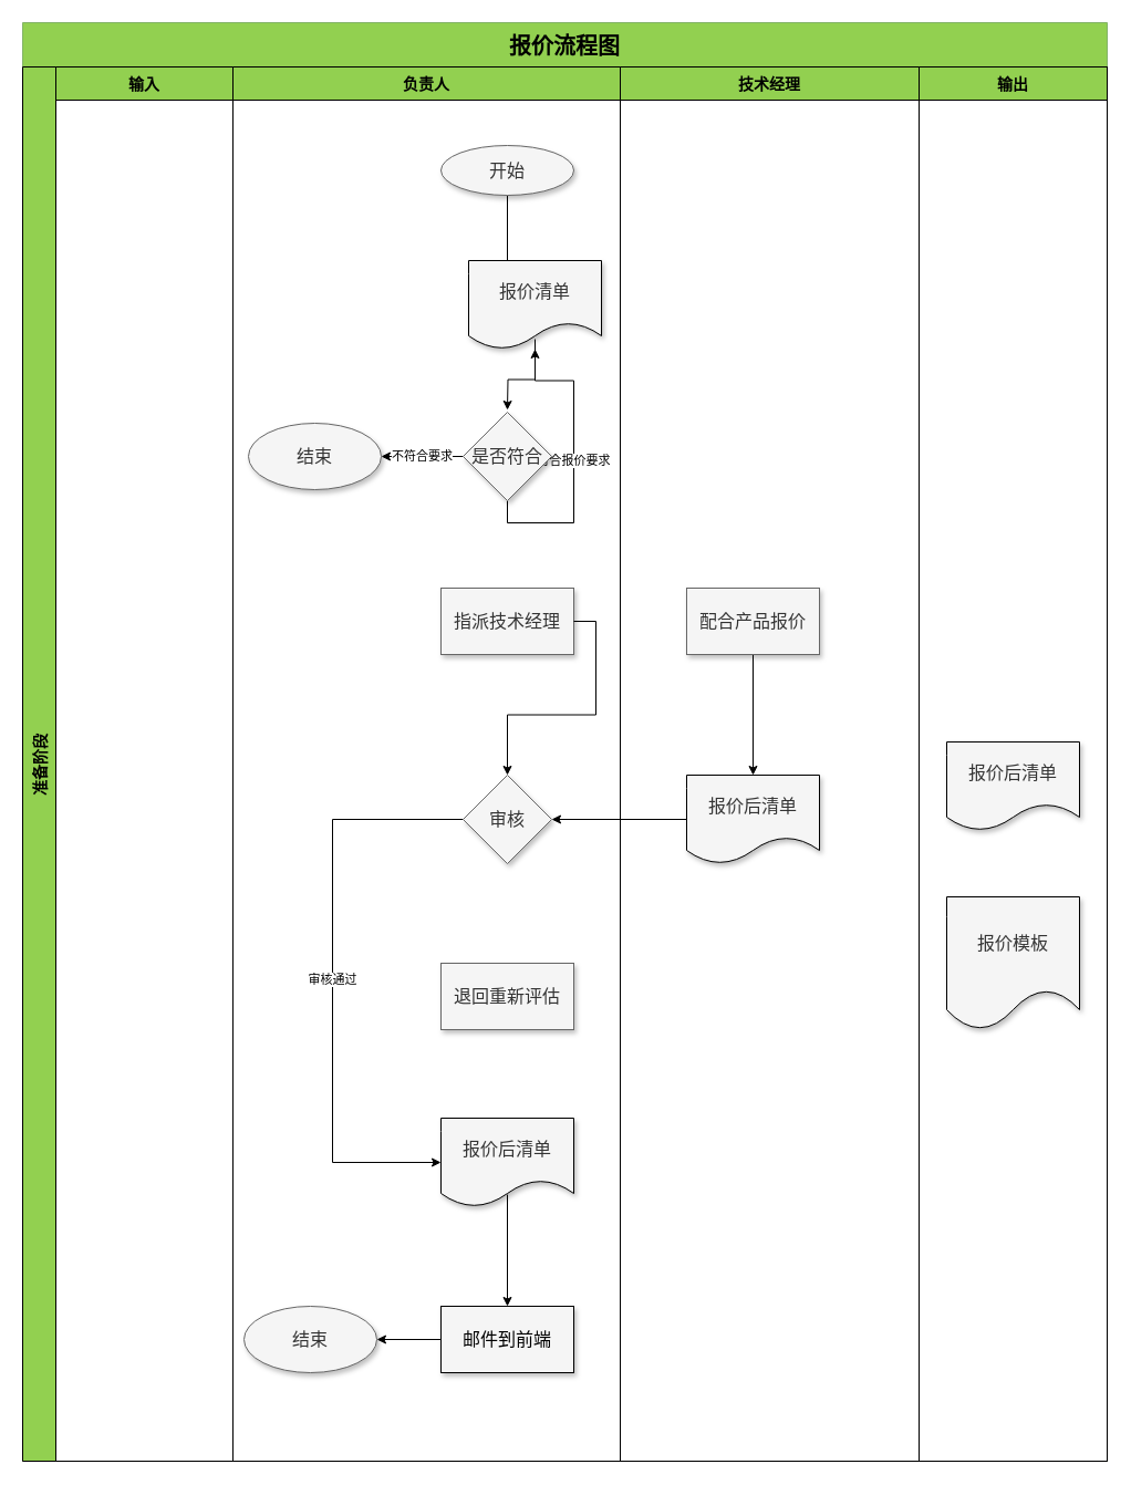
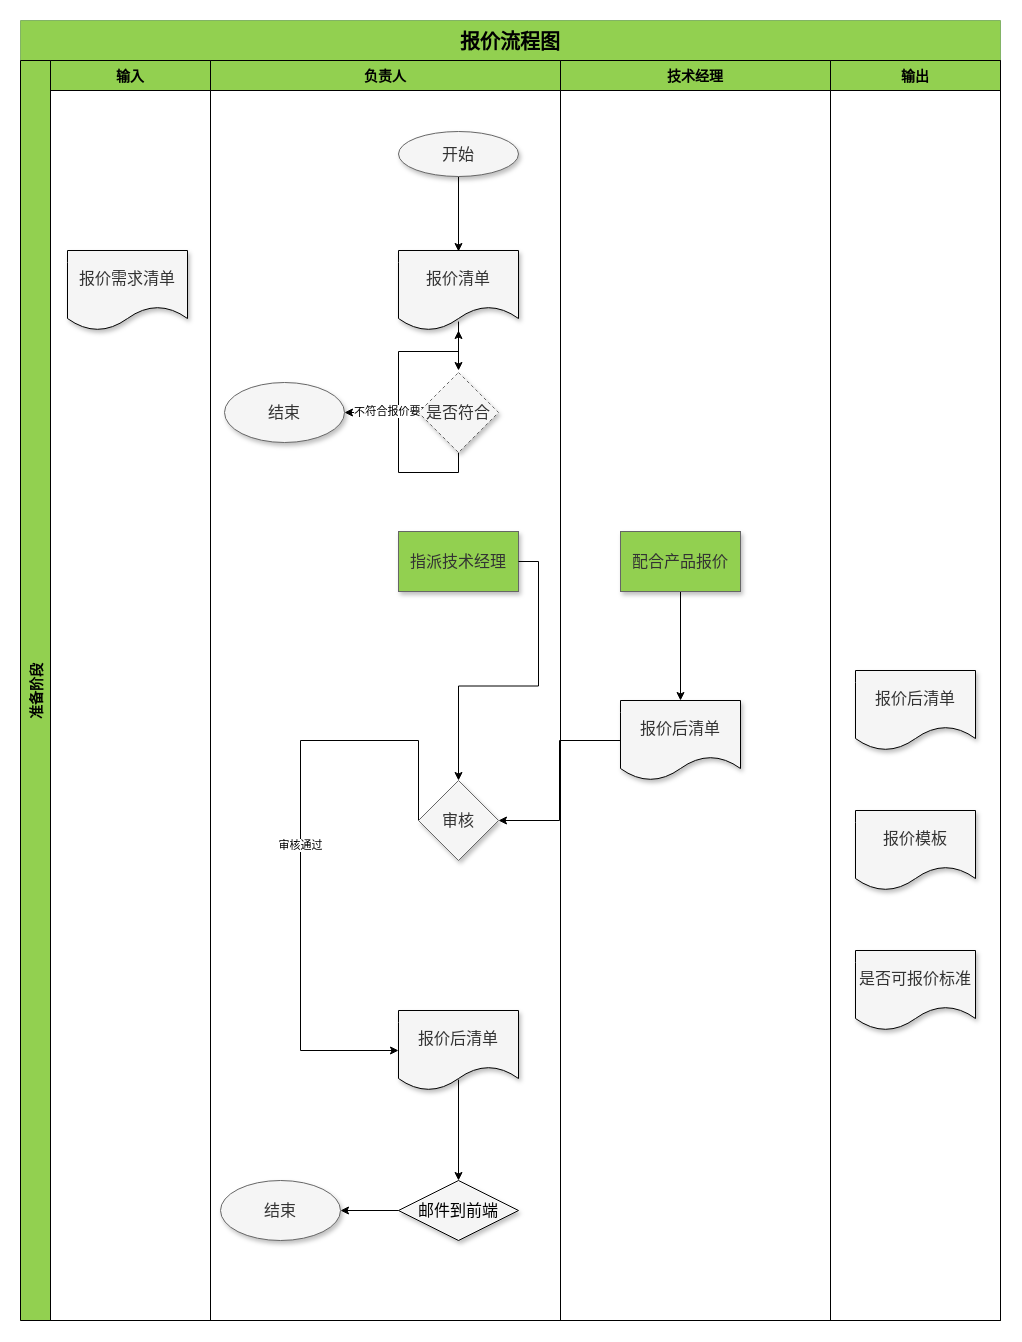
- <mxCell id="22" value="&lt;font face=&quot;Microsoft YaHei-2&quot; data-font-src=&quot;https://fonts.cdnfonts.com/s/62899/chinese.msyh.woff&quot; style=&quot;font-size: 16px;&quot; color=&quot;#333333&quot;&gt;报价清单&lt;/font&gt;" style="shape=document;whiteSpace=wrap;html=1;boundedLbl=1;shadow=1;sketch=0;fontSize=12;fontColor=#FFC000;fillColor=#F5F5F5;" parent="10" vertex="1"><mxGeometry x="213" y="175" width="120" height="80" as="geometry" /></mxCell>
+ <mxCell id="22" value="&lt;font face=&quot;Microsoft YaHei-2&quot; data-font-src=&quot;https://fonts.cdnfonts.com/s/62899/chinese.msyh.woff&quot; style=&quot;font-size: 16px;&quot; color=&quot;#333333&quot;&gt;报价清单&lt;/font&gt;" style="shape=document;whiteSpace=wrap;html=1;boundedLbl=1;shadow=1;sketch=0;fontSize=12;fontColor=#FFC000;fillColor=#F5F5F5;" parent="10" vertex="1"><mxGeometry x="188" y="190" width="120" height="80" as="geometry" /></mxCell>
+ <mxCell id="5" value="&lt;font face=&quot;Microsoft YaHei-2&quot; data-font-src=&quot;https://fonts.cdnfonts.com/s/62899/chinese.msyh.woff&quot; style=&quot;font-size: 16px;&quot; color=&quot;#333333&quot;&gt;报价需求清单&lt;/font&gt;" style="shape=document;whiteSpace=wrap;html=1;boundedLbl=1;shadow=1;sketch=0;fontSize=12;fontColor=#FFC000;fillColor=#F5F5F5;" parent="4" vertex="1"><mxGeometry x="17" y="190" width="120" height="80" as="geometry" /></mxCell>
- <mxCell id="16" value="&lt;font face=&quot;Microsoft YaHei-2&quot; style=&quot;font-size: 16px;&quot; data-font-src=&quot;https://fonts.cdnfonts.com/s/62899/chinese.msyh.woff&quot;&gt;是否符合&lt;/font&gt;" style="rhombus;whiteSpace=wrap;html=1;fillColor=#f5f5f5;strokeColor=#666666;fontColor=#333333;shadow=1;" parent="10" vertex="1"><mxGeometry x="208" y="312" width="80" height="80" as="geometry" /></mxCell>
+ <mxCell id="16" value="&lt;font face=&quot;Microsoft YaHei-2&quot; style=&quot;font-size: 16px;&quot; data-font-src=&quot;https://fonts.cdnfonts.com/s/62899/chinese.msyh.woff&quot;&gt;是否符合&lt;/font&gt;" style="rhombus;whiteSpace=wrap;html=1;fillColor=#f5f5f5;strokeColor=#666666;fontColor=#333333;shadow=1;dashed=1;" parent="10" vertex="1"><mxGeometry x="208" y="312" width="80" height="80" as="geometry" /></mxCell>
- <mxCell id="17" value="&lt;font face=&quot;Microsoft YaHei-2&quot; data-font-src=&quot;https://fonts.cdnfonts.com/s/62899/chinese.msyh.woff&quot; style=&quot;font-size: 16px;&quot;&gt;指派技术经理&lt;/font&gt;" style="whiteSpace=wrap;html=1;fillColor=#f5f5f5;strokeColor=#666666;fontColor=#333333;shadow=1;" parent="10" vertex="1"><mxGeometry x="188" y="471" width="120" height="60" as="geometry" /></mxCell>
+ <mxCell id="17" value="&lt;font face=&quot;Microsoft YaHei-2&quot; data-font-src=&quot;https://fonts.cdnfonts.com/s/62899/chinese.msyh.woff&quot; style=&quot;font-size: 16px;&quot;&gt;指派技术经理&lt;/font&gt;" style="whiteSpace=wrap;html=1;fillColor=#92d050;strokeColor=#666666;fontColor=#333333;shadow=1;" parent="10" vertex="1"><mxGeometry x="188" y="471" width="120" height="60" as="geometry" /></mxCell>
- <mxCell id="30" value="&lt;font style=&quot;font-size: 16px;&quot;&gt;配合产品报价&lt;/font&gt;" style="whiteSpace=wrap;html=1;fillColor=#f5f5f5;strokeColor=#666666;fontColor=#333333;shadow=1;" parent="28" vertex="1"><mxGeometry x="60" y="471" width="120" height="60" as="geometry" /></mxCell>
+ <mxCell id="30" value="&lt;font style=&quot;font-size: 16px;&quot;&gt;配合产品报价&lt;/font&gt;" style="whiteSpace=wrap;html=1;fillColor=#92d050;strokeColor=#666666;fontColor=#333333;shadow=1;" parent="28" vertex="1"><mxGeometry x="60" y="471" width="120" height="60" as="geometry" /></mxCell>
- <mxCell id="19" value="&lt;font face=&quot;Microsoft YaHei-2&quot;&gt;&lt;span style=&quot;font-size: 16px;&quot;&gt;审核&lt;/span&gt;&lt;/font&gt;" style="rhombus;whiteSpace=wrap;html=1;fillColor=#f5f5f5;strokeColor=#666666;fontColor=#333333;shadow=1;" parent="10" vertex="1"><mxGeometry x="208" y="640" width="80" height="80" as="geometry" /></mxCell>
+ <mxCell id="19" value="&lt;font face=&quot;Microsoft YaHei-2&quot;&gt;&lt;span style=&quot;font-size: 16px;&quot;&gt;审核&lt;/span&gt;&lt;/font&gt;" style="rhombus;whiteSpace=wrap;html=1;fillColor=#f5f5f5;strokeColor=#666666;fontColor=#333333;shadow=1;" parent="10" vertex="1"><mxGeometry x="208" y="720" width="80" height="80" as="geometry" /></mxCell>
- <mxCell id="8" value="&lt;font face=&quot;Microsoft YaHei-2&quot; data-font-src=&quot;https://fonts.cdnfonts.com/s/62899/chinese.msyh.woff&quot; style=&quot;font-size: 16px;&quot; color=&quot;#333333&quot;&gt;报价模板&lt;/font&gt;" style="shape=document;whiteSpace=wrap;html=1;boundedLbl=1;shadow=1;sketch=0;fontSize=12;fontColor=#FFC000;fillColor=#F5F5F5;" parent="6" vertex="1"><mxGeometry x="25" y="750" width="120" height="120" as="geometry" /></mxCell>
+ <mxCell id="8" value="&lt;font face=&quot;Microsoft YaHei-2&quot; data-font-src=&quot;https://fonts.cdnfonts.com/s/62899/chinese.msyh.woff&quot; style=&quot;font-size: 16px;&quot; color=&quot;#333333&quot;&gt;报价模板&lt;/font&gt;" style="shape=document;whiteSpace=wrap;html=1;boundedLbl=1;shadow=1;sketch=0;fontSize=12;fontColor=#FFC000;fillColor=#F5F5F5;" parent="6" vertex="1"><mxGeometry x="25" y="750" width="120" height="80" as="geometry" /></mxCell>
- <mxCell id="23" value="退回重新评估" style="whiteSpace=wrap;html=1;fillColor=#f5f5f5;strokeColor=#666666;fontColor=#333333;shadow=1;fontSize=16;fontStyle=0" parent="10" vertex="1"><mxGeometry x="188" y="810" width="120" height="60" as="geometry" /></mxCell>
+ <mxCell id="9" value="&lt;font face=&quot;Microsoft YaHei-2&quot; color=&quot;#333333&quot;&gt;&lt;span style=&quot;font-size: 16px;&quot;&gt;是否可报价标准&lt;/span&gt;&lt;/font&gt;" style="shape=document;whiteSpace=wrap;html=1;boundedLbl=1;shadow=1;sketch=0;fontSize=12;fontColor=#FFC000;fillColor=#F5F5F5;" parent="6" vertex="1"><mxGeometry x="25" y="890" width="120" height="80" as="geometry" /></mxCell>
- <mxCell id="27" value="邮件到前端" style="whiteSpace=wrap;html=1;fillColor=#F5F5F5;fontColor=#000000;shadow=1;sketch=0;fontSize=16;" parent="10" vertex="1"><mxGeometry x="188" y="1120" width="120" height="60" as="geometry" /></mxCell>
+ <mxCell id="27" value="邮件到前端" style="rhombus;whiteSpace=wrap;html=1;fillColor=#F5F5F5;fontColor=#000000;shadow=1;sketch=0;fontSize=16;" parent="10" vertex="1"><mxGeometry x="188" y="1120" width="120" height="60" as="geometry" /></mxCell>
